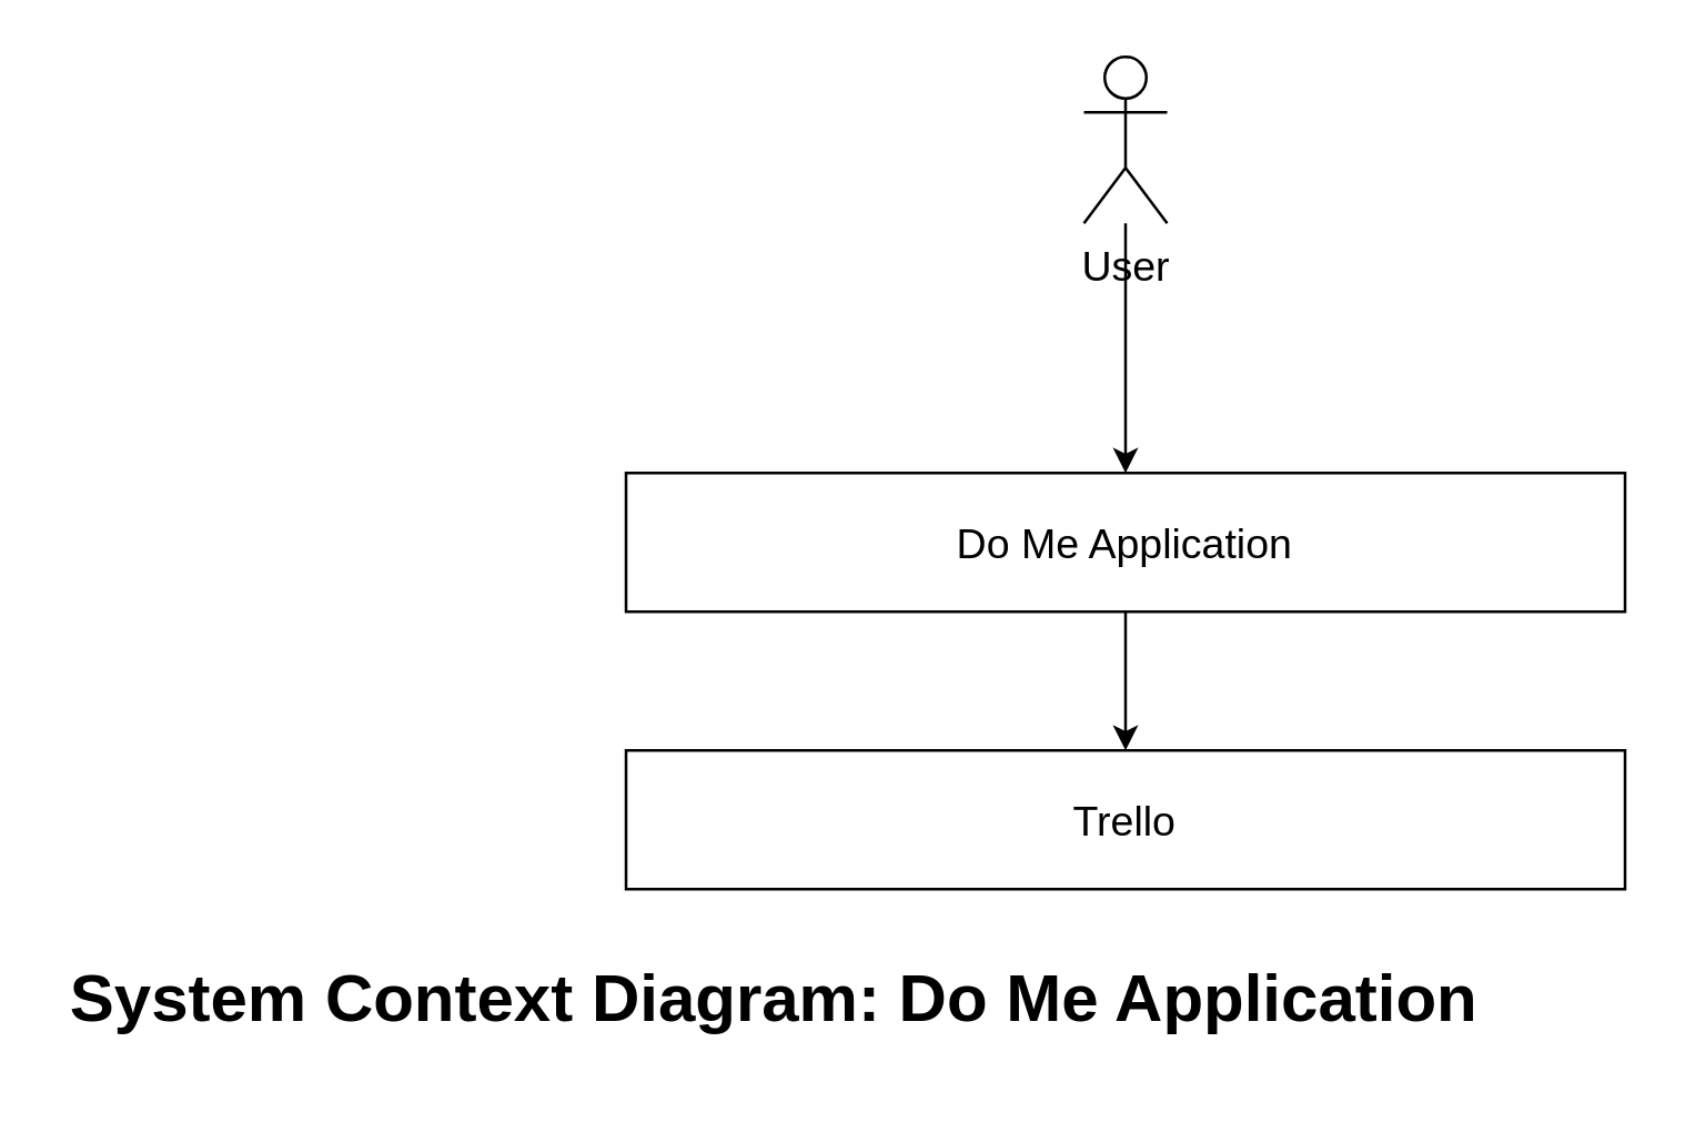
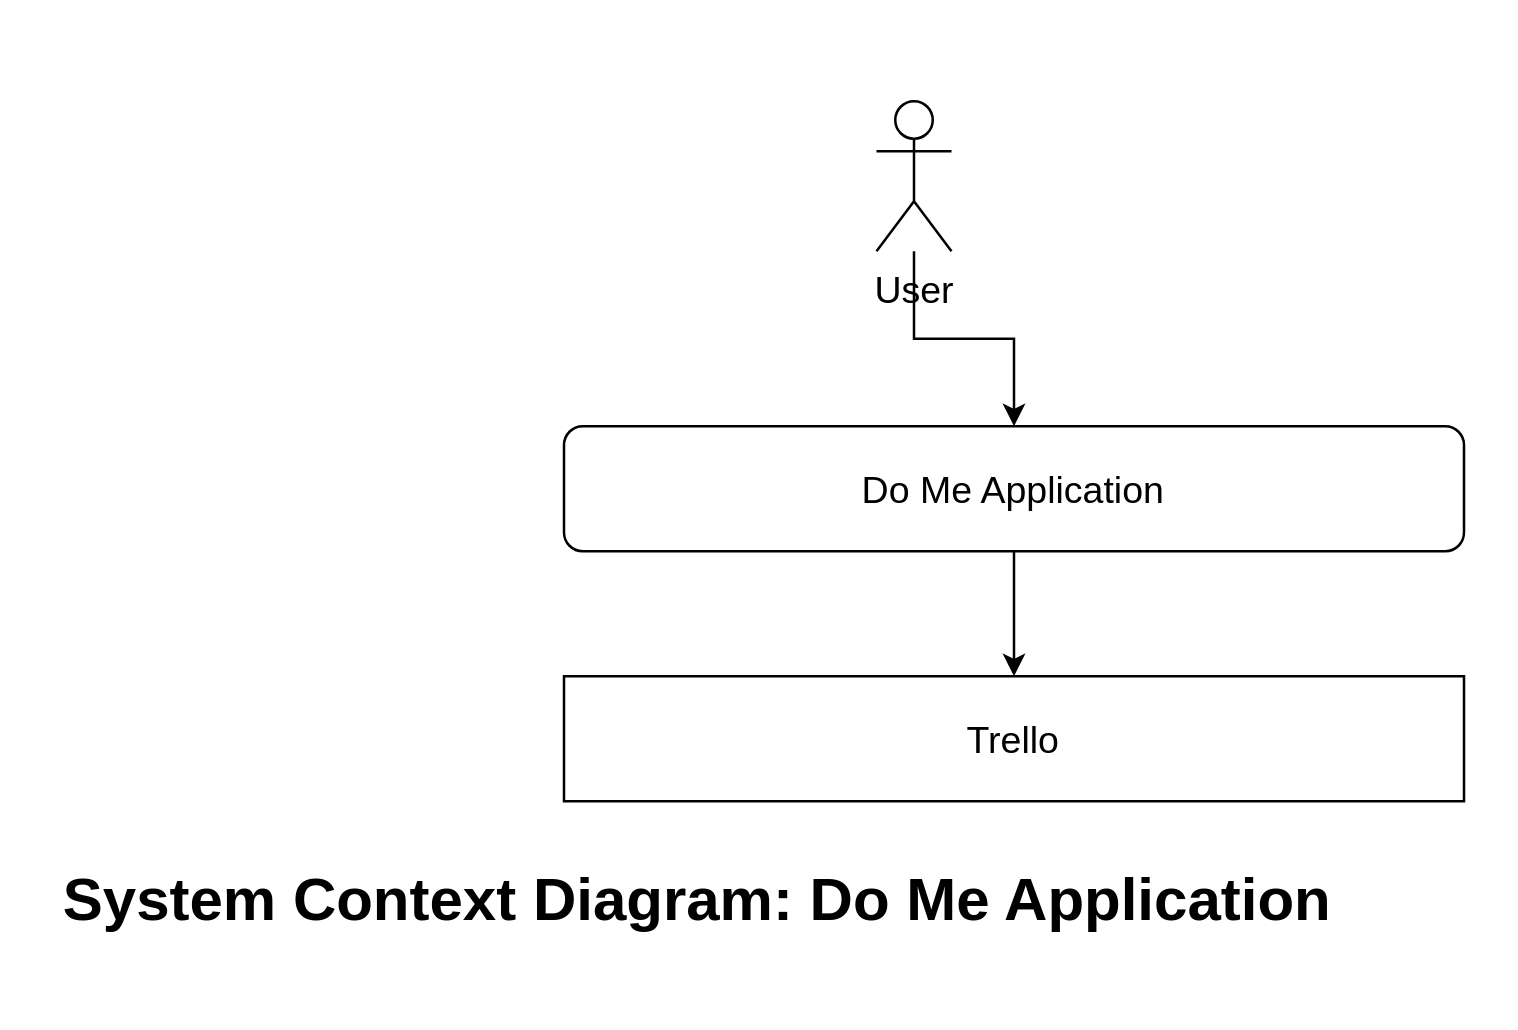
- <mxCell id="7" value="User" style="shape=umlActor;verticalLabelPosition=bottom;verticalAlign=top;html=1;outlineConnect=0;fontSize=15;" parent="1" vertex="1"><mxGeometry x="390" y="20" width="30" height="60" as="geometry" /></mxCell>
+ <mxCell id="7" value="User" style="shape=umlActor;verticalLabelPosition=bottom;verticalAlign=top;html=1;outlineConnect=0;fontSize=15;" parent="1" vertex="1"><mxGeometry x="350" y="40" width="30" height="60" as="geometry" /></mxCell>
- <mxCell id="5" value="&lt;font style=&quot;font-size: 15px&quot;&gt;Do Me Application&lt;/font&gt;" style="rounded=0;whiteSpace=wrap;html=1;" parent="1" vertex="1"><mxGeometry x="225" y="170" width="360" height="50" as="geometry" /></mxCell>
+ <mxCell id="5" value="&lt;font style=&quot;font-size: 15px&quot;&gt;Do Me Application&lt;/font&gt;" style="whiteSpace=wrap;html=1;rounded=1;" parent="1" vertex="1"><mxGeometry x="225" y="170" width="360" height="50" as="geometry" /></mxCell>
